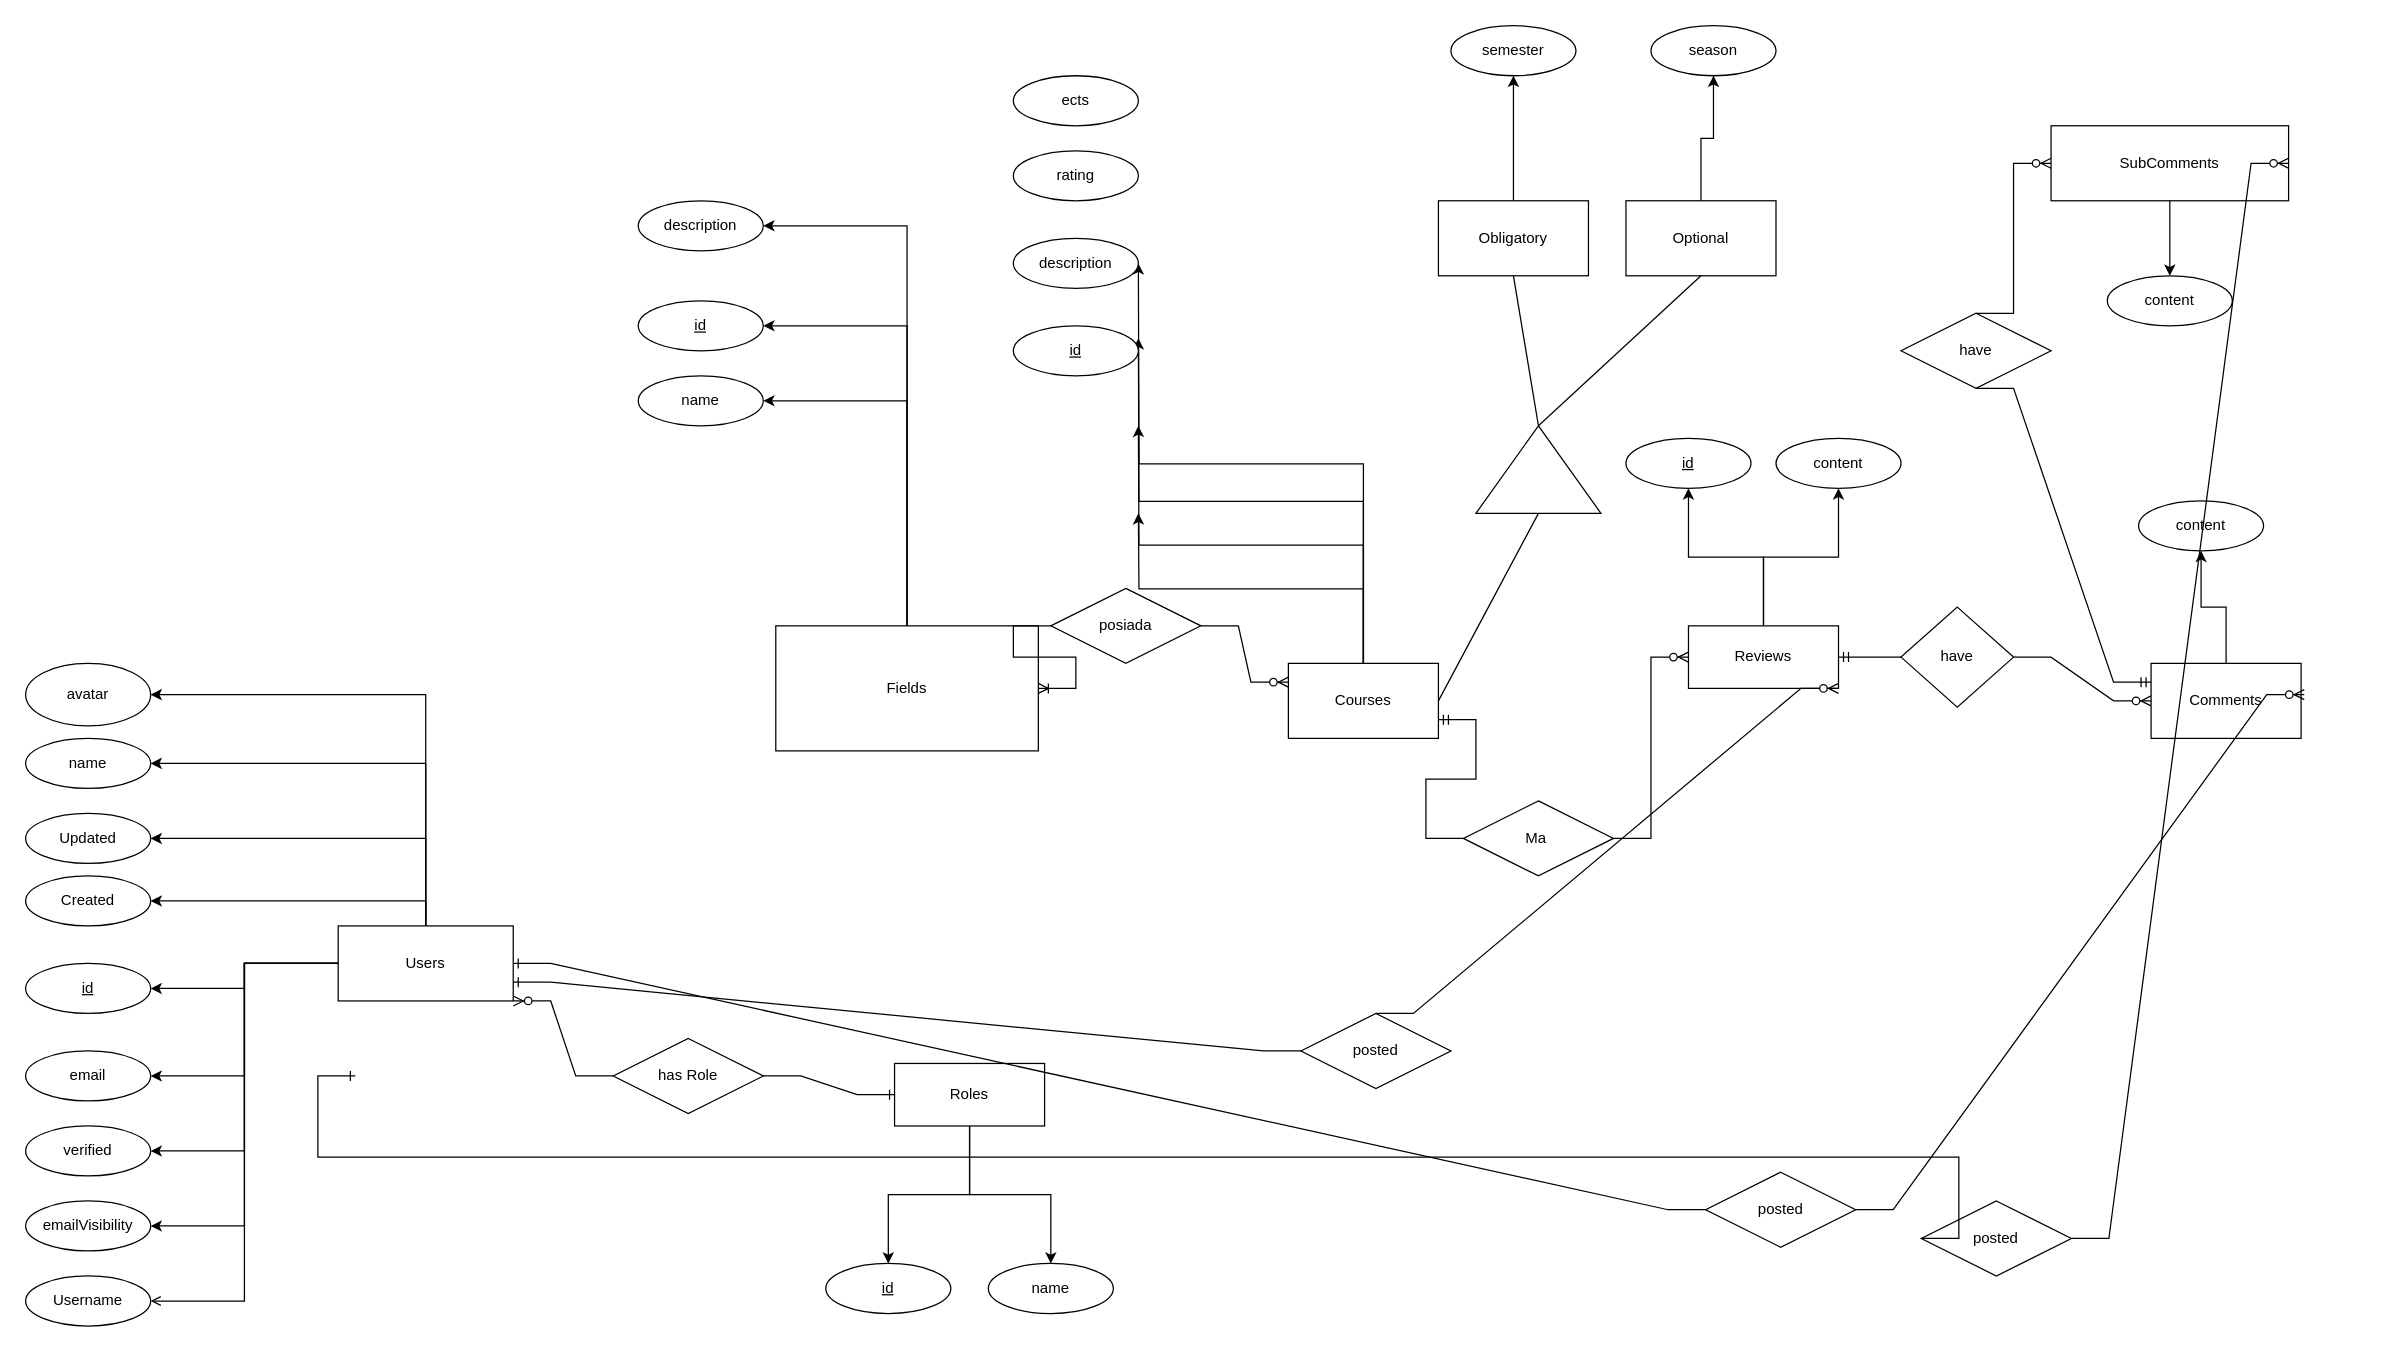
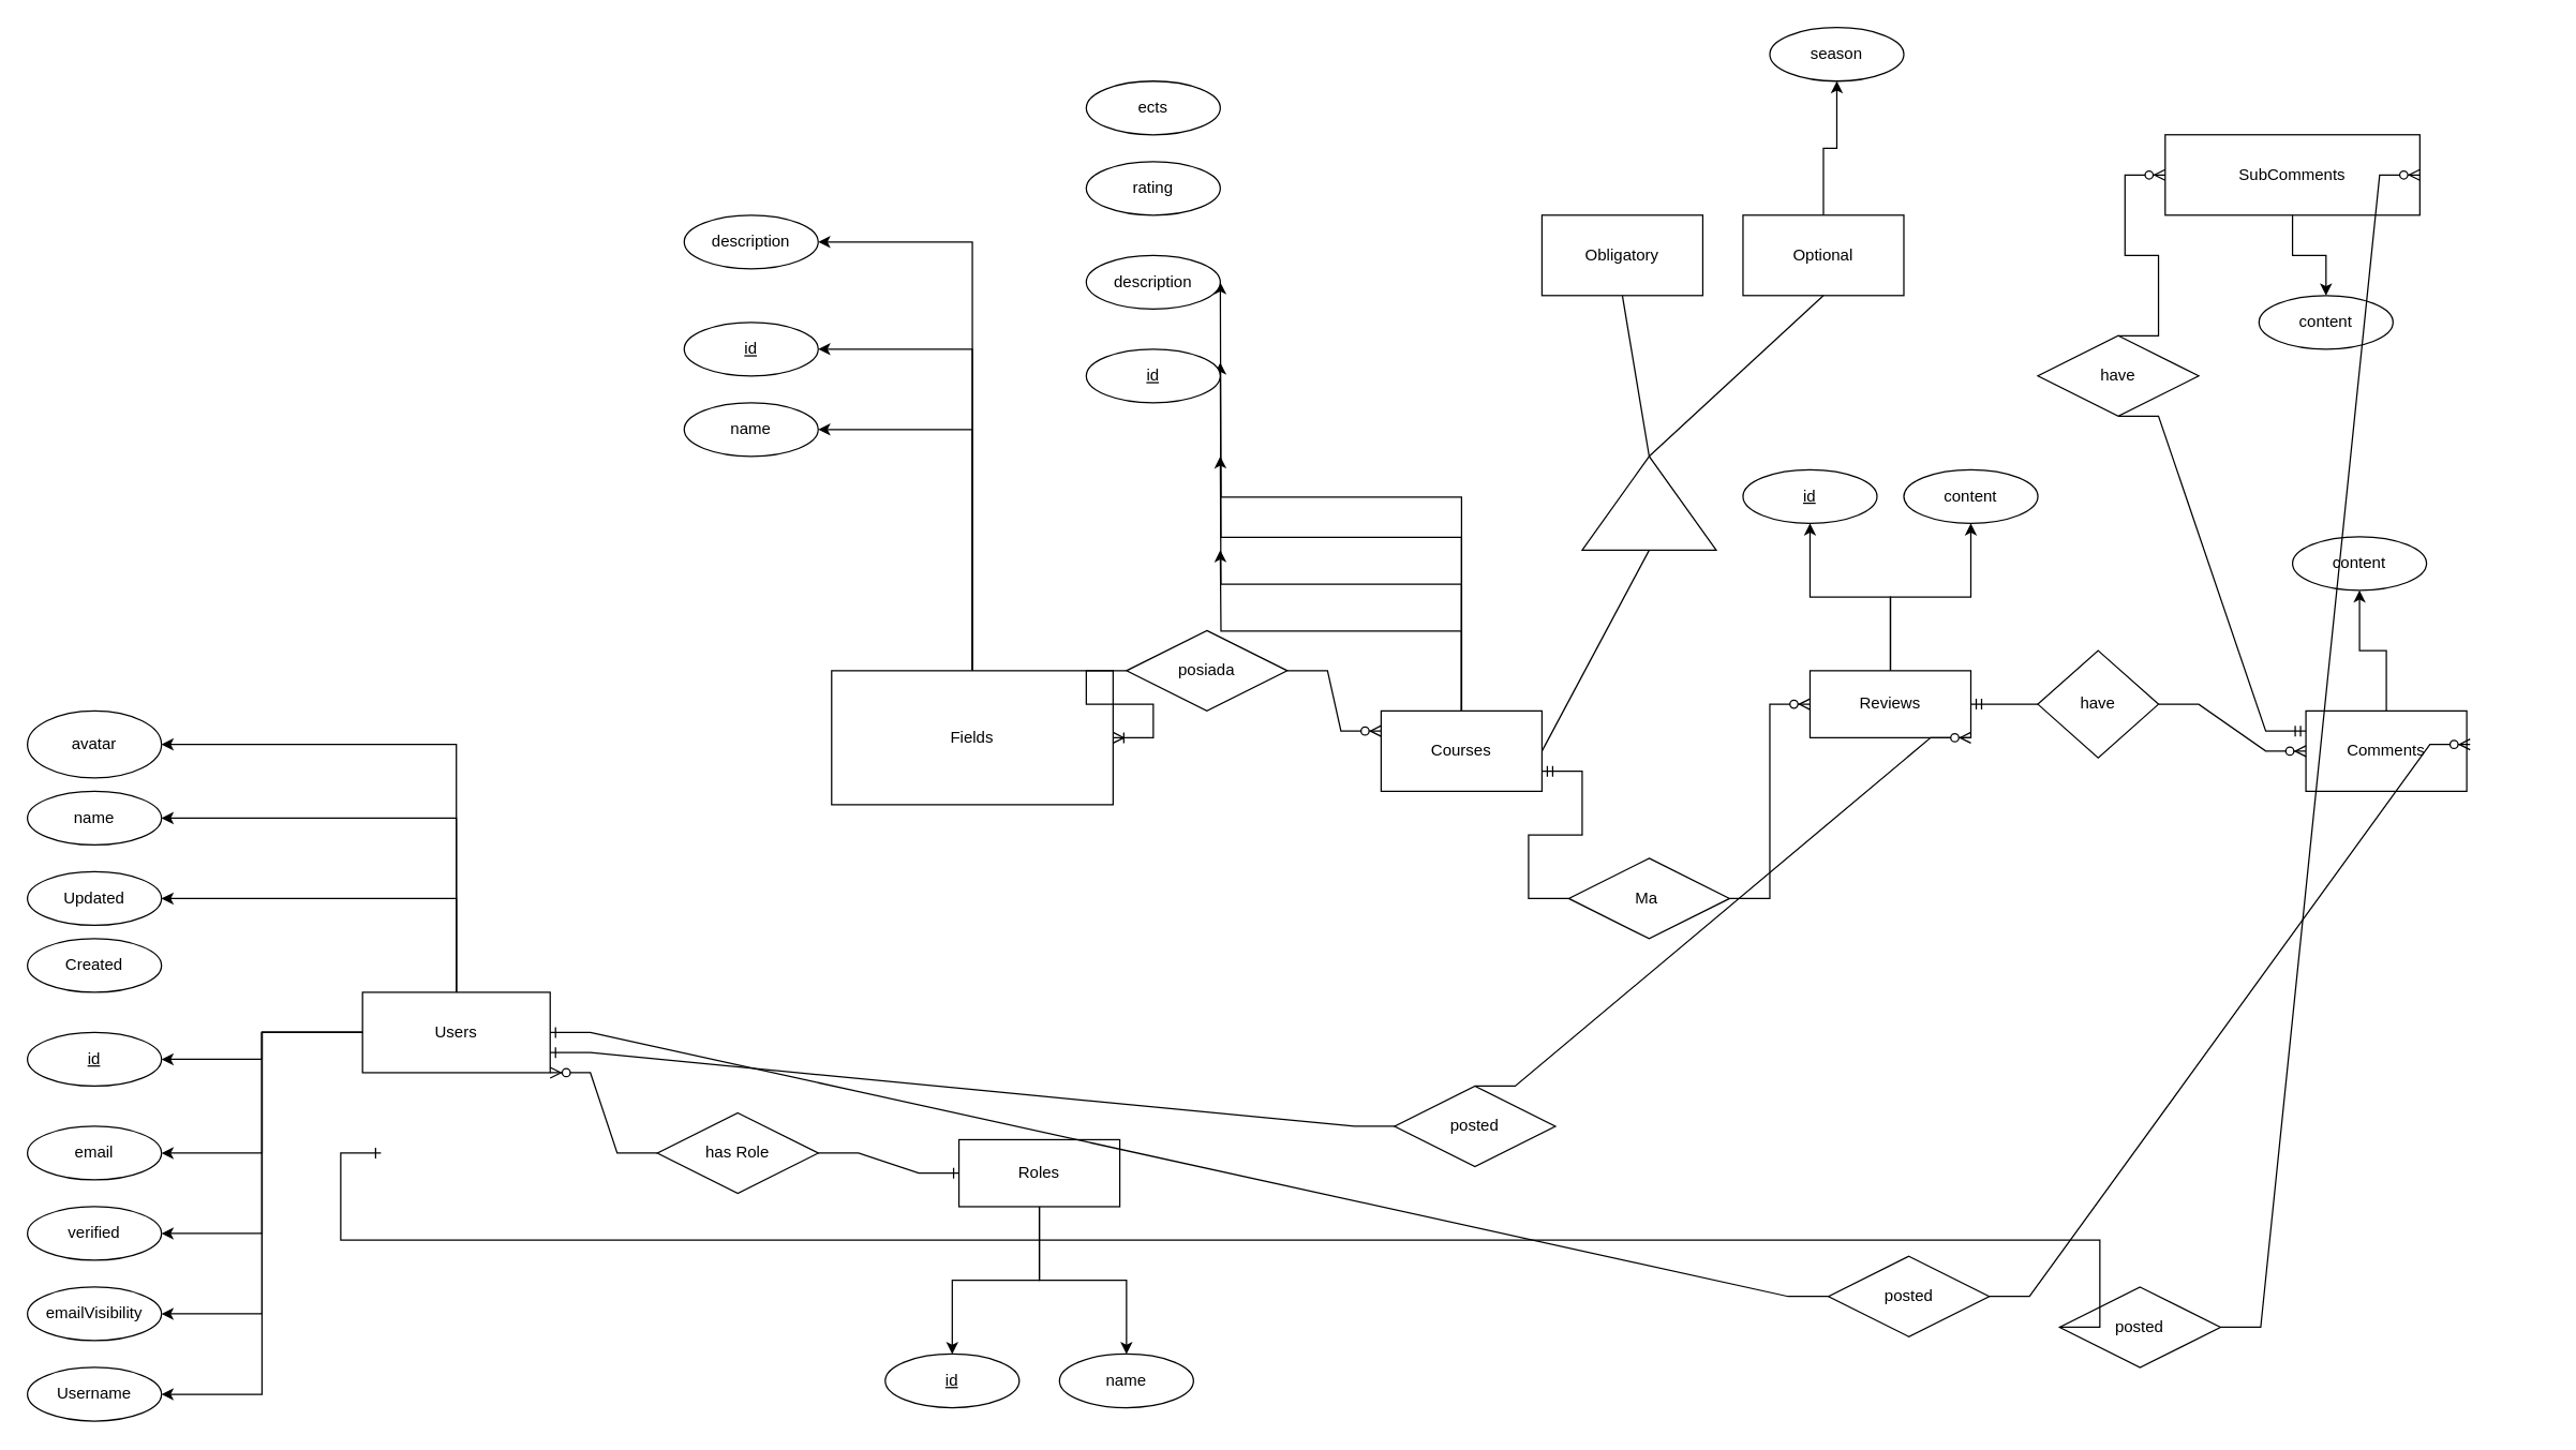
- <mxCell id="57" value="semester" style="ellipse;whiteSpace=wrap;html=1;align=center;" vertex="1" parent="1"><mxGeometry x="1160" y="20" width="100" height="40" as="geometry" /></mxCell>
- <mxCell id="49" style="edgeStyle=orthogonalEdgeStyle;rounded=0;orthogonalLoop=1;jettySize=auto;html=1;entryX=0.5;entryY=1;entryDx=0;entryDy=0;" edge="1" parent="1" source="50" target="57"><mxGeometry relative="1" as="geometry" /></mxCell>
- <mxCell id="69" value="SubComments" style="whiteSpace=wrap;html=1;align=center;" vertex="1" parent="1"><mxGeometry x="1640" y="100" width="190" height="60" as="geometry" /></mxCell>
+ <mxCell id="69" value="SubComments" style="whiteSpace=wrap;html=1;align=center;" vertex="1" parent="1"><mxGeometry x="1615" y="100" width="190" height="60" as="geometry" /></mxCell>
- <mxCell id="13" style="edgeStyle=orthogonalEdgeStyle;rounded=0;orthogonalLoop=1;jettySize=auto;html=1;entryX=1;entryY=0.5;entryDx=0;entryDy=0;exitX=0.5;exitY=0;exitDx=0;exitDy=0;" edge="1" parent="1" source="20" target="26"><mxGeometry relative="1" as="geometry" /></mxCell>
- <mxCell id="15" style="edgeStyle=orthogonalEdgeStyle;rounded=0;orthogonalLoop=1;jettySize=auto;html=1;entryX=1;entryY=0.5;entryDx=0;entryDy=0;endArrow=open;" edge="1" parent="1" source="20" target="28"><mxGeometry relative="1" as="geometry" /></mxCell>
+ <mxCell id="15" style="edgeStyle=orthogonalEdgeStyle;rounded=0;orthogonalLoop=1;jettySize=auto;html=1;entryX=1;entryY=0.5;entryDx=0;entryDy=0;" edge="1" parent="1" source="20" target="28"><mxGeometry relative="1" as="geometry" /></mxCell>
